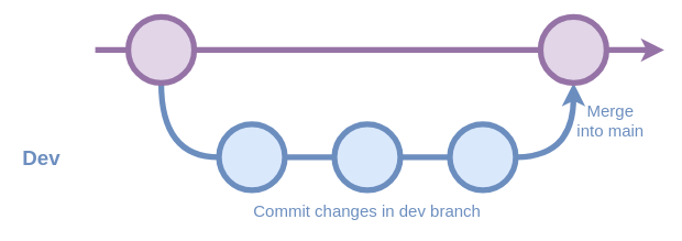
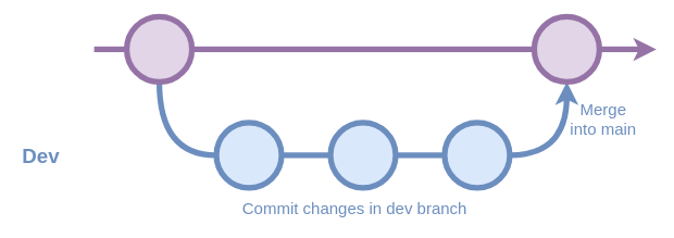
- <mxCell id="13" value="Commit changes in dev branch" style="text;html=1;align=center;verticalAlign=middle;whiteSpace=wrap;rounded=0;fontSize=20;fontStyle=0;fontColor=#6C8EBF;" vertex="1" parent="1"><mxGeometry x="290" y="240" width="310" height="30" as="geometry" /></mxCell>
+ <mxCell id="13" value="Commit changes in dev branch" style="text;html=1;align=center;verticalAlign=middle;whiteSpace=wrap;rounded=0;fontSize=20;fontStyle=0;fontColor=#6C8EBF;" vertex="1" parent="1"><mxGeometry x="280" y="240" width="310" height="30" as="geometry" /></mxCell>
